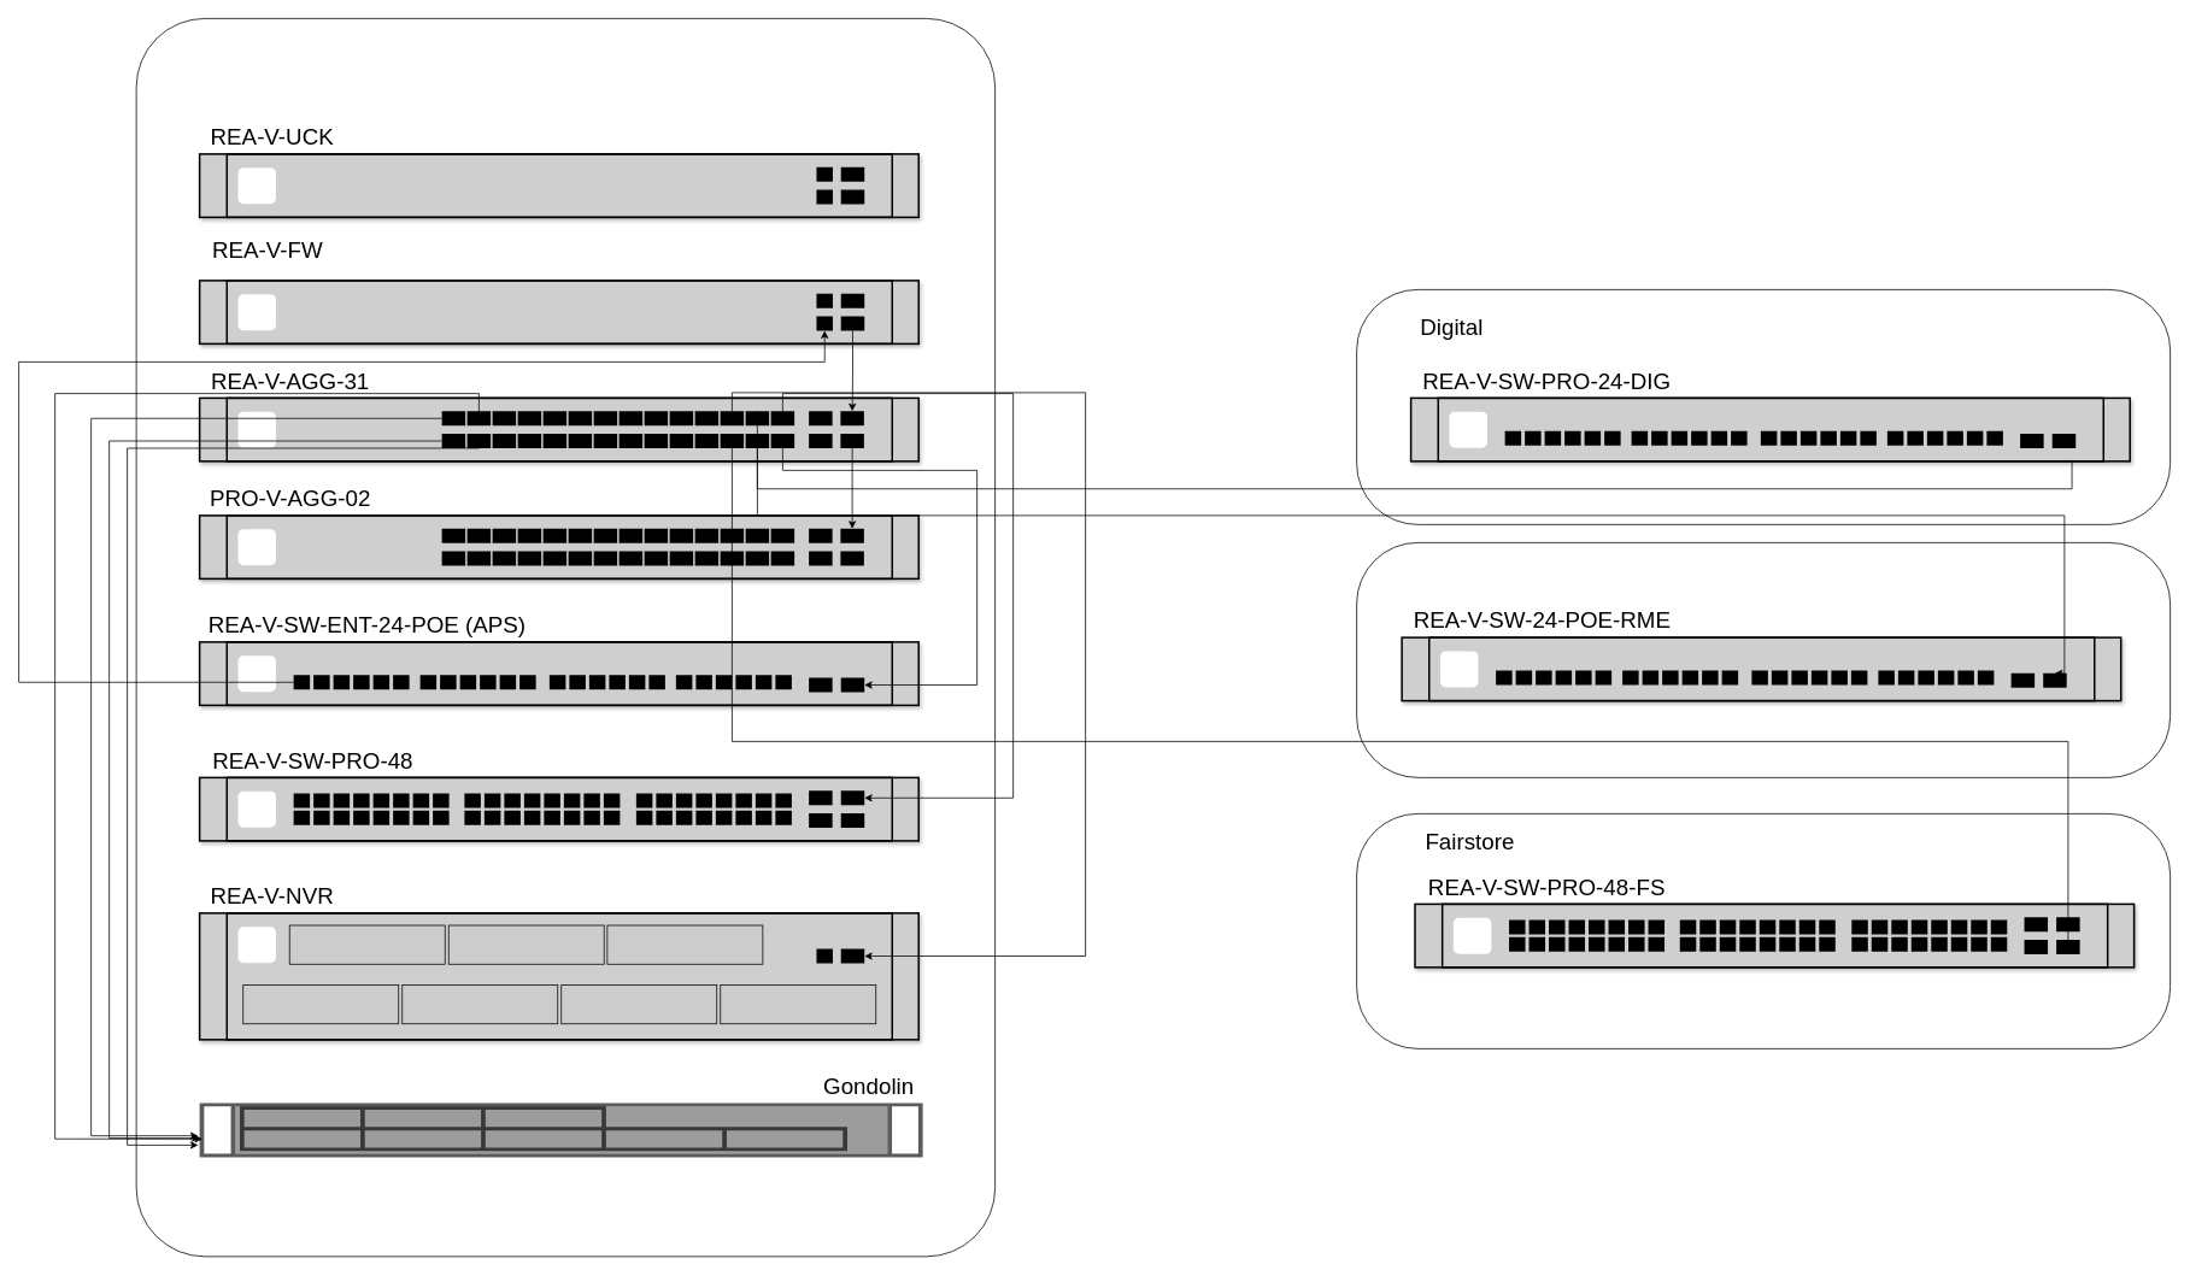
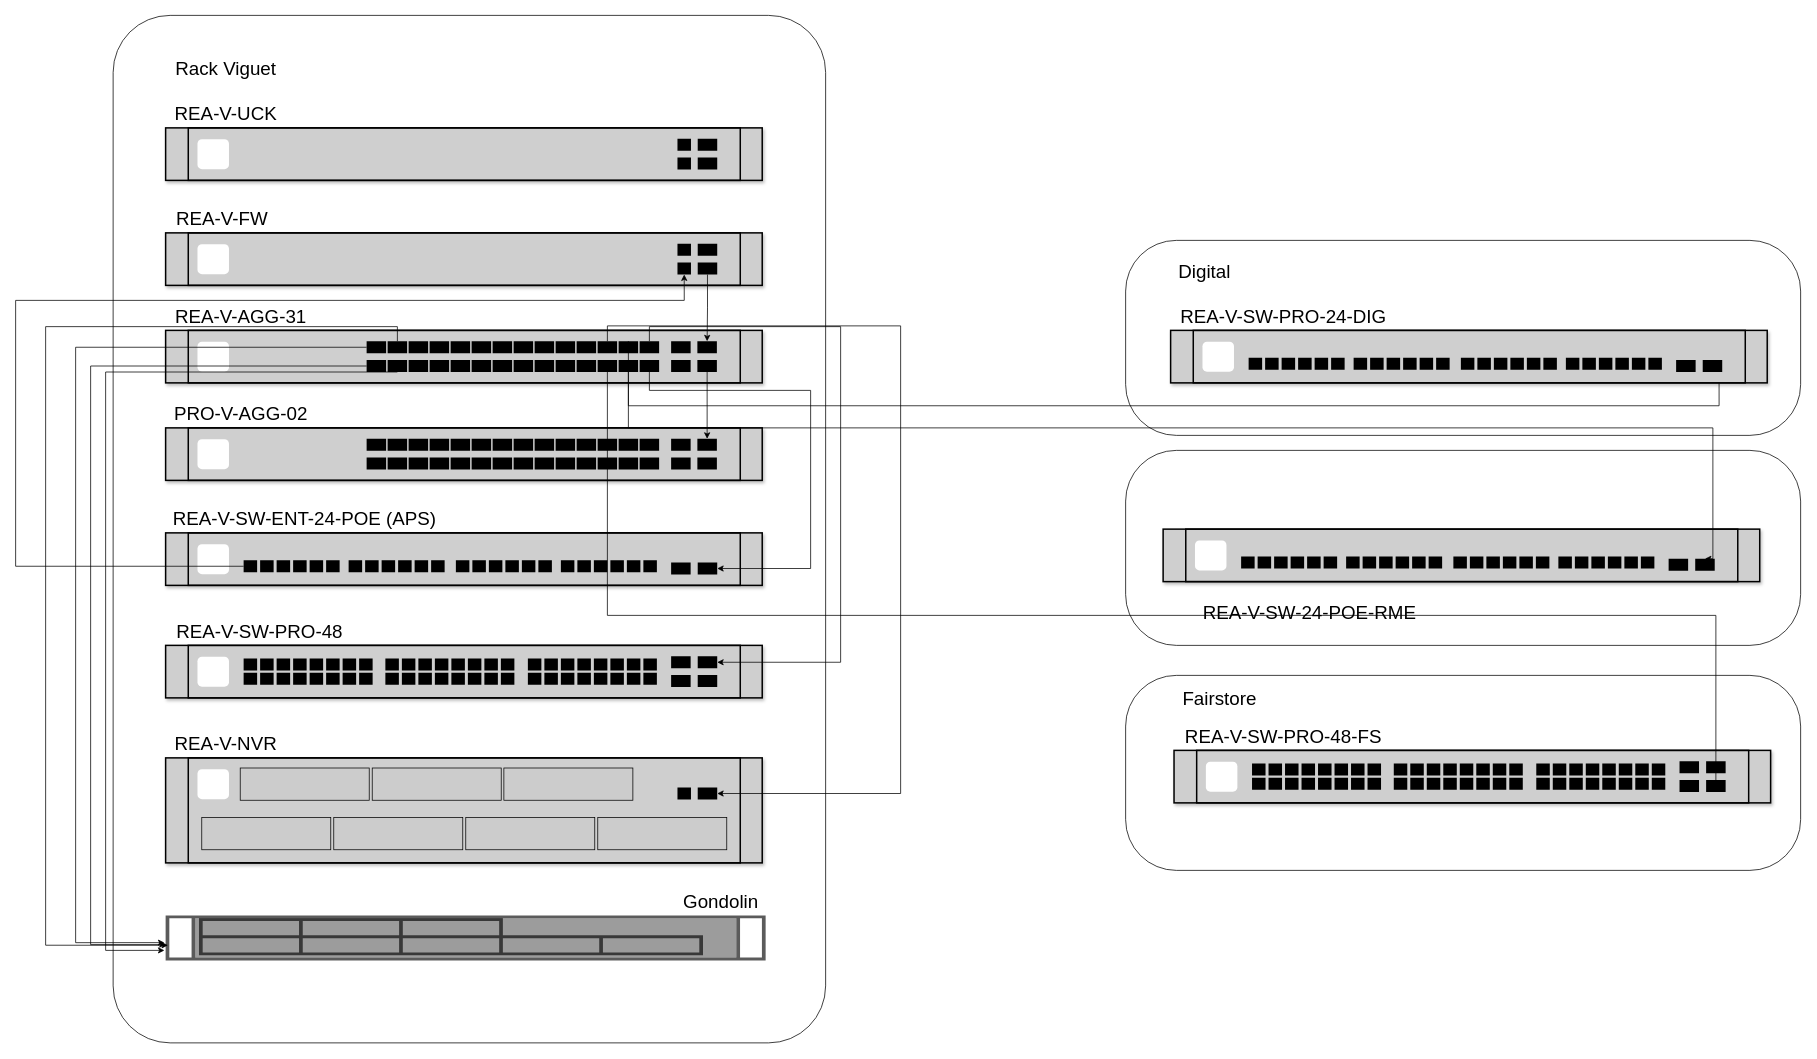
+ <mxCell id="391" value="&lt;font style=&quot;font-size: 25px;&quot;&gt;Rack&lt;/font&gt;&lt;span style=&quot;font-size: 25px; background-color: initial;&quot;&gt;&amp;nbsp;Viguet&lt;/span&gt;" style="text;html=1;align=center;verticalAlign=middle;resizable=0;points=[];autosize=1;strokeColor=none;fillColor=none;" vertex="1" parent="1"><mxGeometry x="220" y="70" width="160" height="40" as="geometry" /></mxCell>
- <mxCell id="126" value="&lt;font style=&quot;font-size: 25px;&quot;&gt;REA-V-FW&lt;/font&gt;" style="text;html=1;align=center;verticalAlign=middle;resizable=0;points=[];autosize=1;strokeColor=none;fillColor=none;" vertex="1" parent="1"><mxGeometry x="220" y="255" width="150" height="40" as="geometry" /></mxCell>
+ <mxCell id="126" value="&lt;font style=&quot;font-size: 25px;&quot;&gt;REA-V-FW&lt;/font&gt;" style="text;html=1;align=center;verticalAlign=middle;resizable=0;points=[];autosize=1;strokeColor=none;fillColor=none;" vertex="1" parent="1"><mxGeometry x="220" y="270" width="150" height="40" as="geometry" /></mxCell>
- <mxCell id="297" value="&lt;font style=&quot;font-size: 25px;&quot;&gt;REA-V-SW-24-POE-RME&lt;/font&gt;" style="text;html=1;align=center;verticalAlign=middle;resizable=0;points=[];autosize=1;strokeColor=none;fillColor=none;" vertex="1" parent="1"><mxGeometry x="1550" y="665" width="310" height="40" as="geometry" /></mxCell>
+ <mxCell id="297" value="&lt;font style=&quot;font-size: 25px;&quot;&gt;REA-V-SW-24-POE-RME&lt;/font&gt;" style="text;html=1;align=center;verticalAlign=middle;resizable=0;points=[];autosize=1;strokeColor=none;fillColor=none;" vertex="1" parent="1"><mxGeometry x="1590" y="795" width="310" height="40" as="geometry" /></mxCell>
